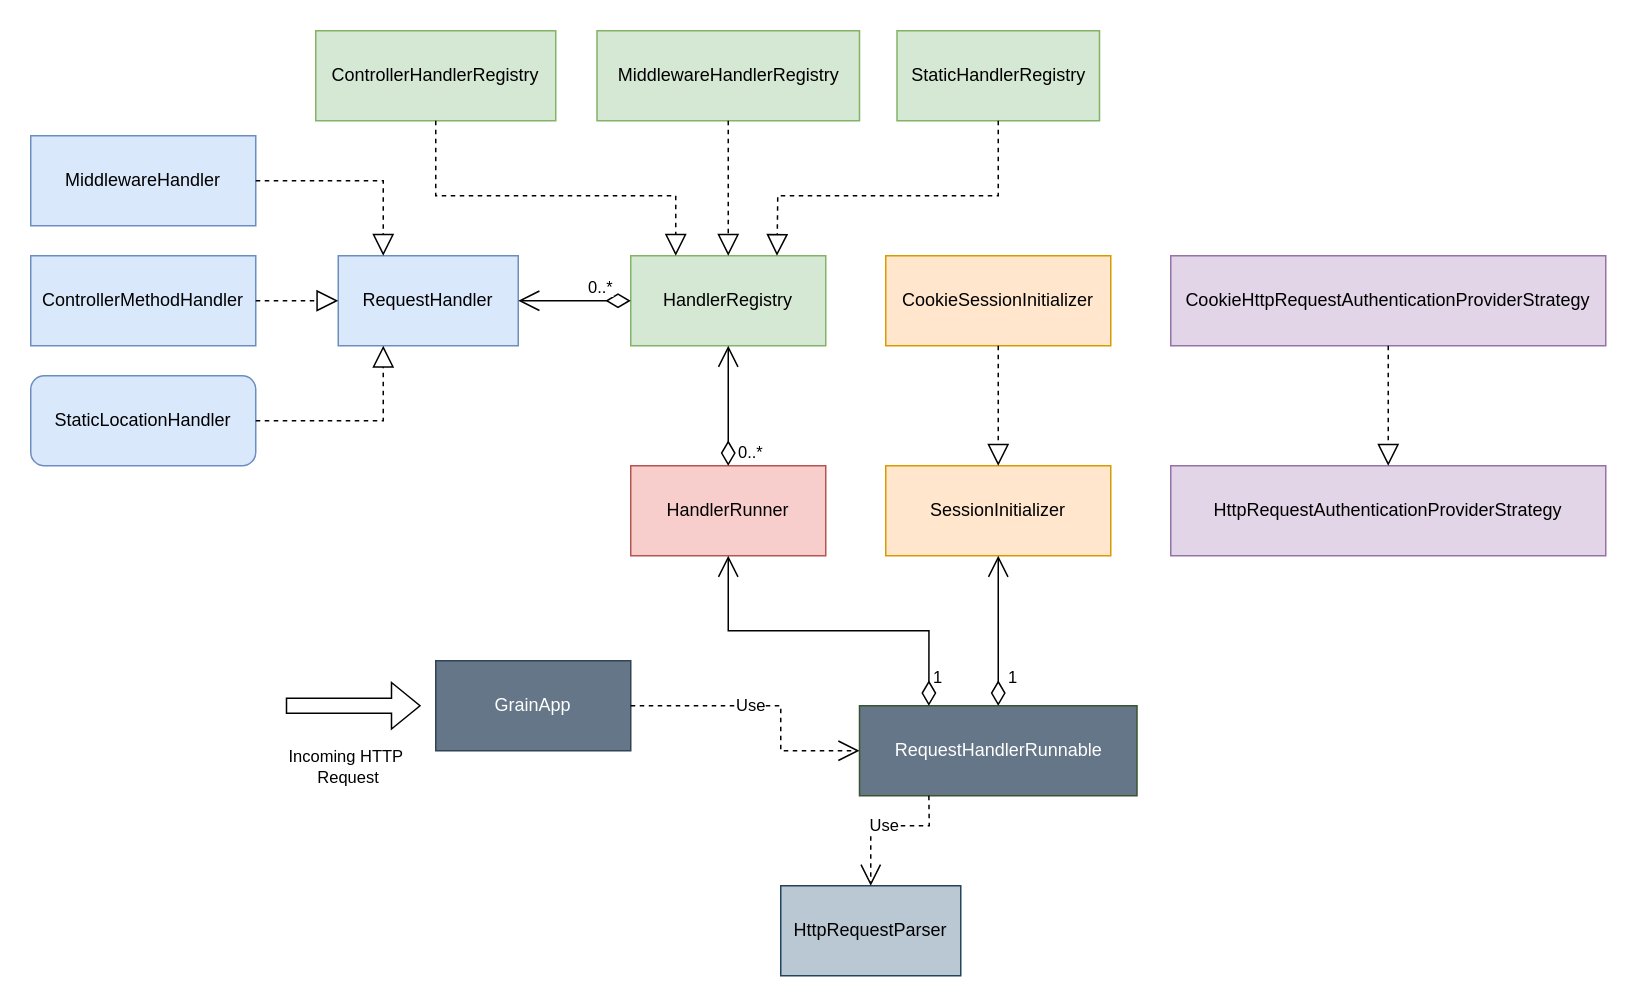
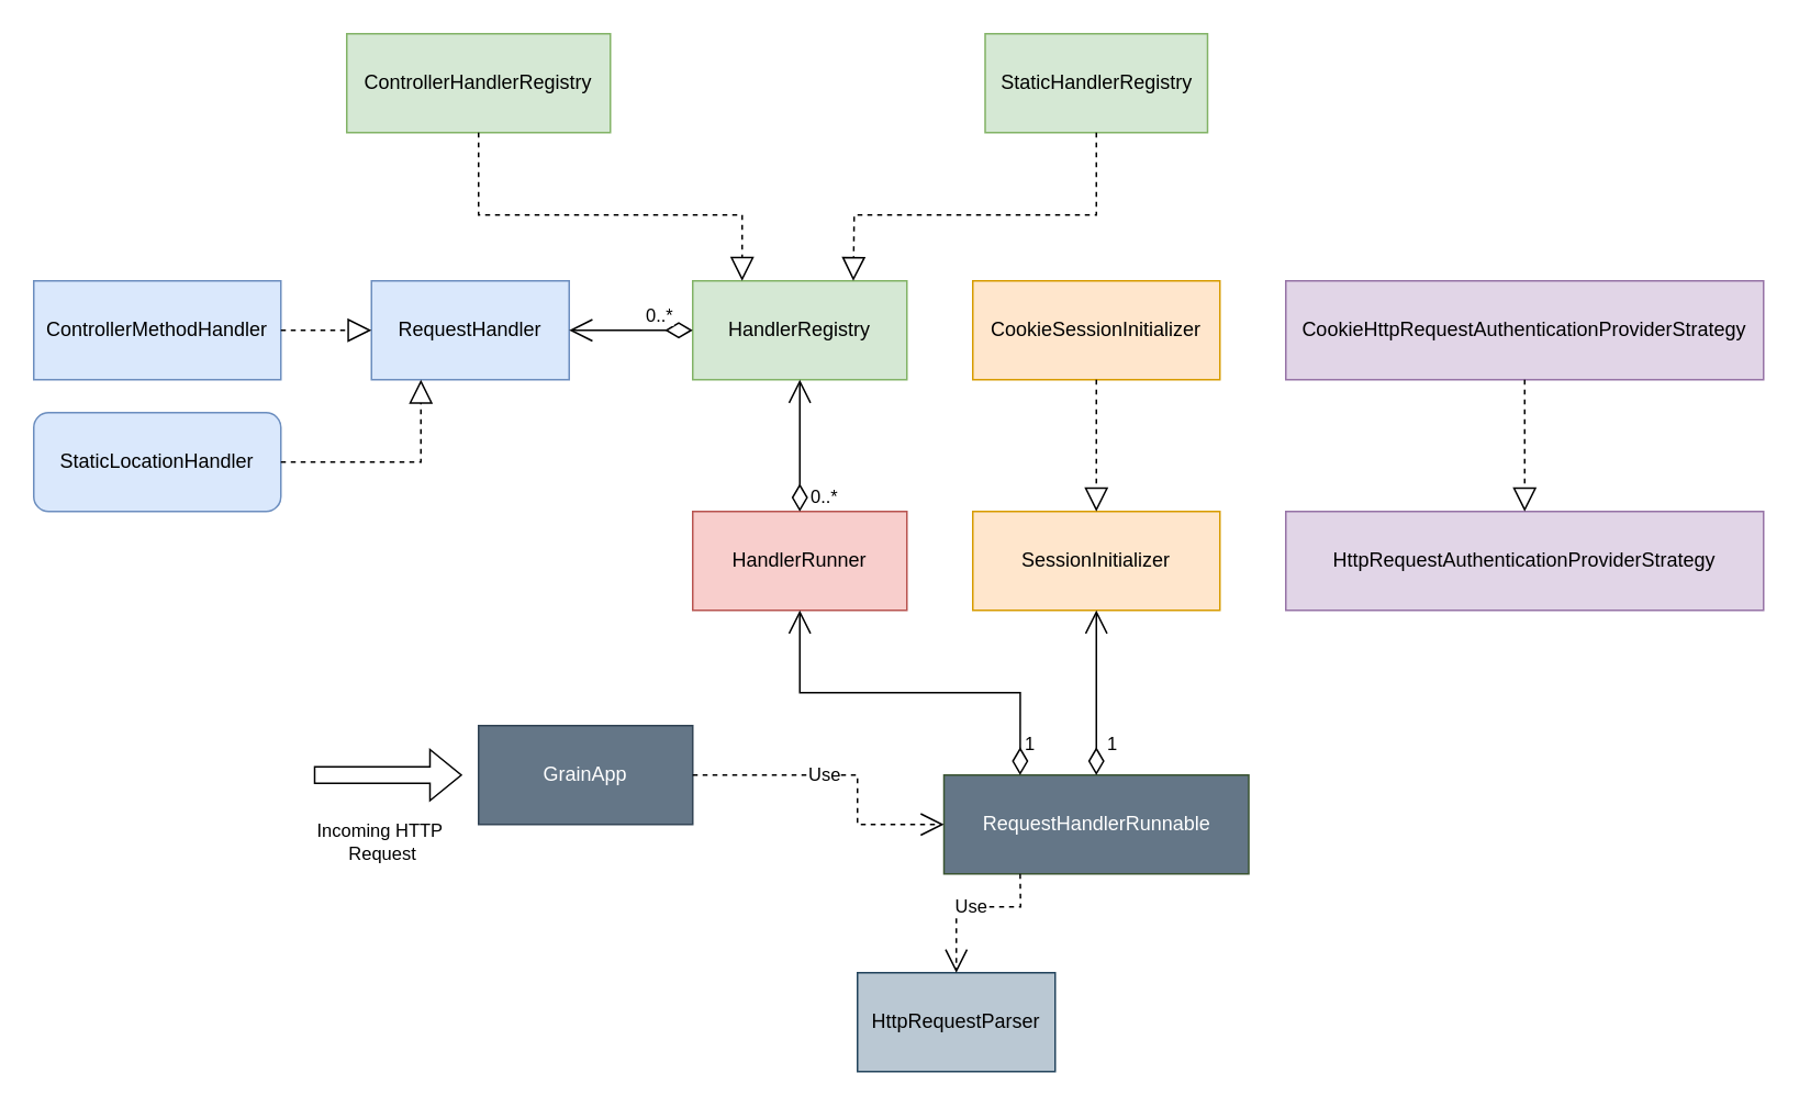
- <mxCell id="7" value="MiddlewareHandlerRegistry" style="rounded=0;whiteSpace=wrap;html=1;fillColor=#d5e8d4;strokeColor=#82b366;" vertex="1" parent="1"><mxGeometry x="397.5" y="20" width="175" height="60" as="geometry" /></mxCell>
- <mxCell id="22" value="" style="endArrow=block;dashed=1;endFill=0;endSize=12;html=1;rounded=0;exitX=0.5;exitY=1;exitDx=0;exitDy=0;entryX=0.5;entryY=0;entryDx=0;entryDy=0;" edge="1" parent="1" source="7" target="5"><mxGeometry width="160" relative="1" as="geometry"><mxPoint x="360" y="280" as="sourcePoint" /><mxPoint x="520" y="280" as="targetPoint" /></mxGeometry></mxCell>
- <mxCell id="14" value="MiddlewareHandler" style="rounded=0;whiteSpace=wrap;html=1;fillColor=#dae8fc;strokeColor=#6c8ebf;" vertex="1" parent="1"><mxGeometry x="20" y="90" width="150" height="60" as="geometry" /></mxCell>
- <mxCell id="20" value="" style="endArrow=block;dashed=1;endFill=0;endSize=12;html=1;rounded=0;exitX=1;exitY=0.5;exitDx=0;exitDy=0;entryX=0.25;entryY=0;entryDx=0;entryDy=0;" edge="1" parent="1" source="14" target="9"><mxGeometry width="160" relative="1" as="geometry"><mxPoint x="360" y="280" as="sourcePoint" /><mxPoint x="520" y="280" as="targetPoint" /><Array as="points"><mxPoint x="255" y="120" /></Array></mxGeometry></mxCell>
